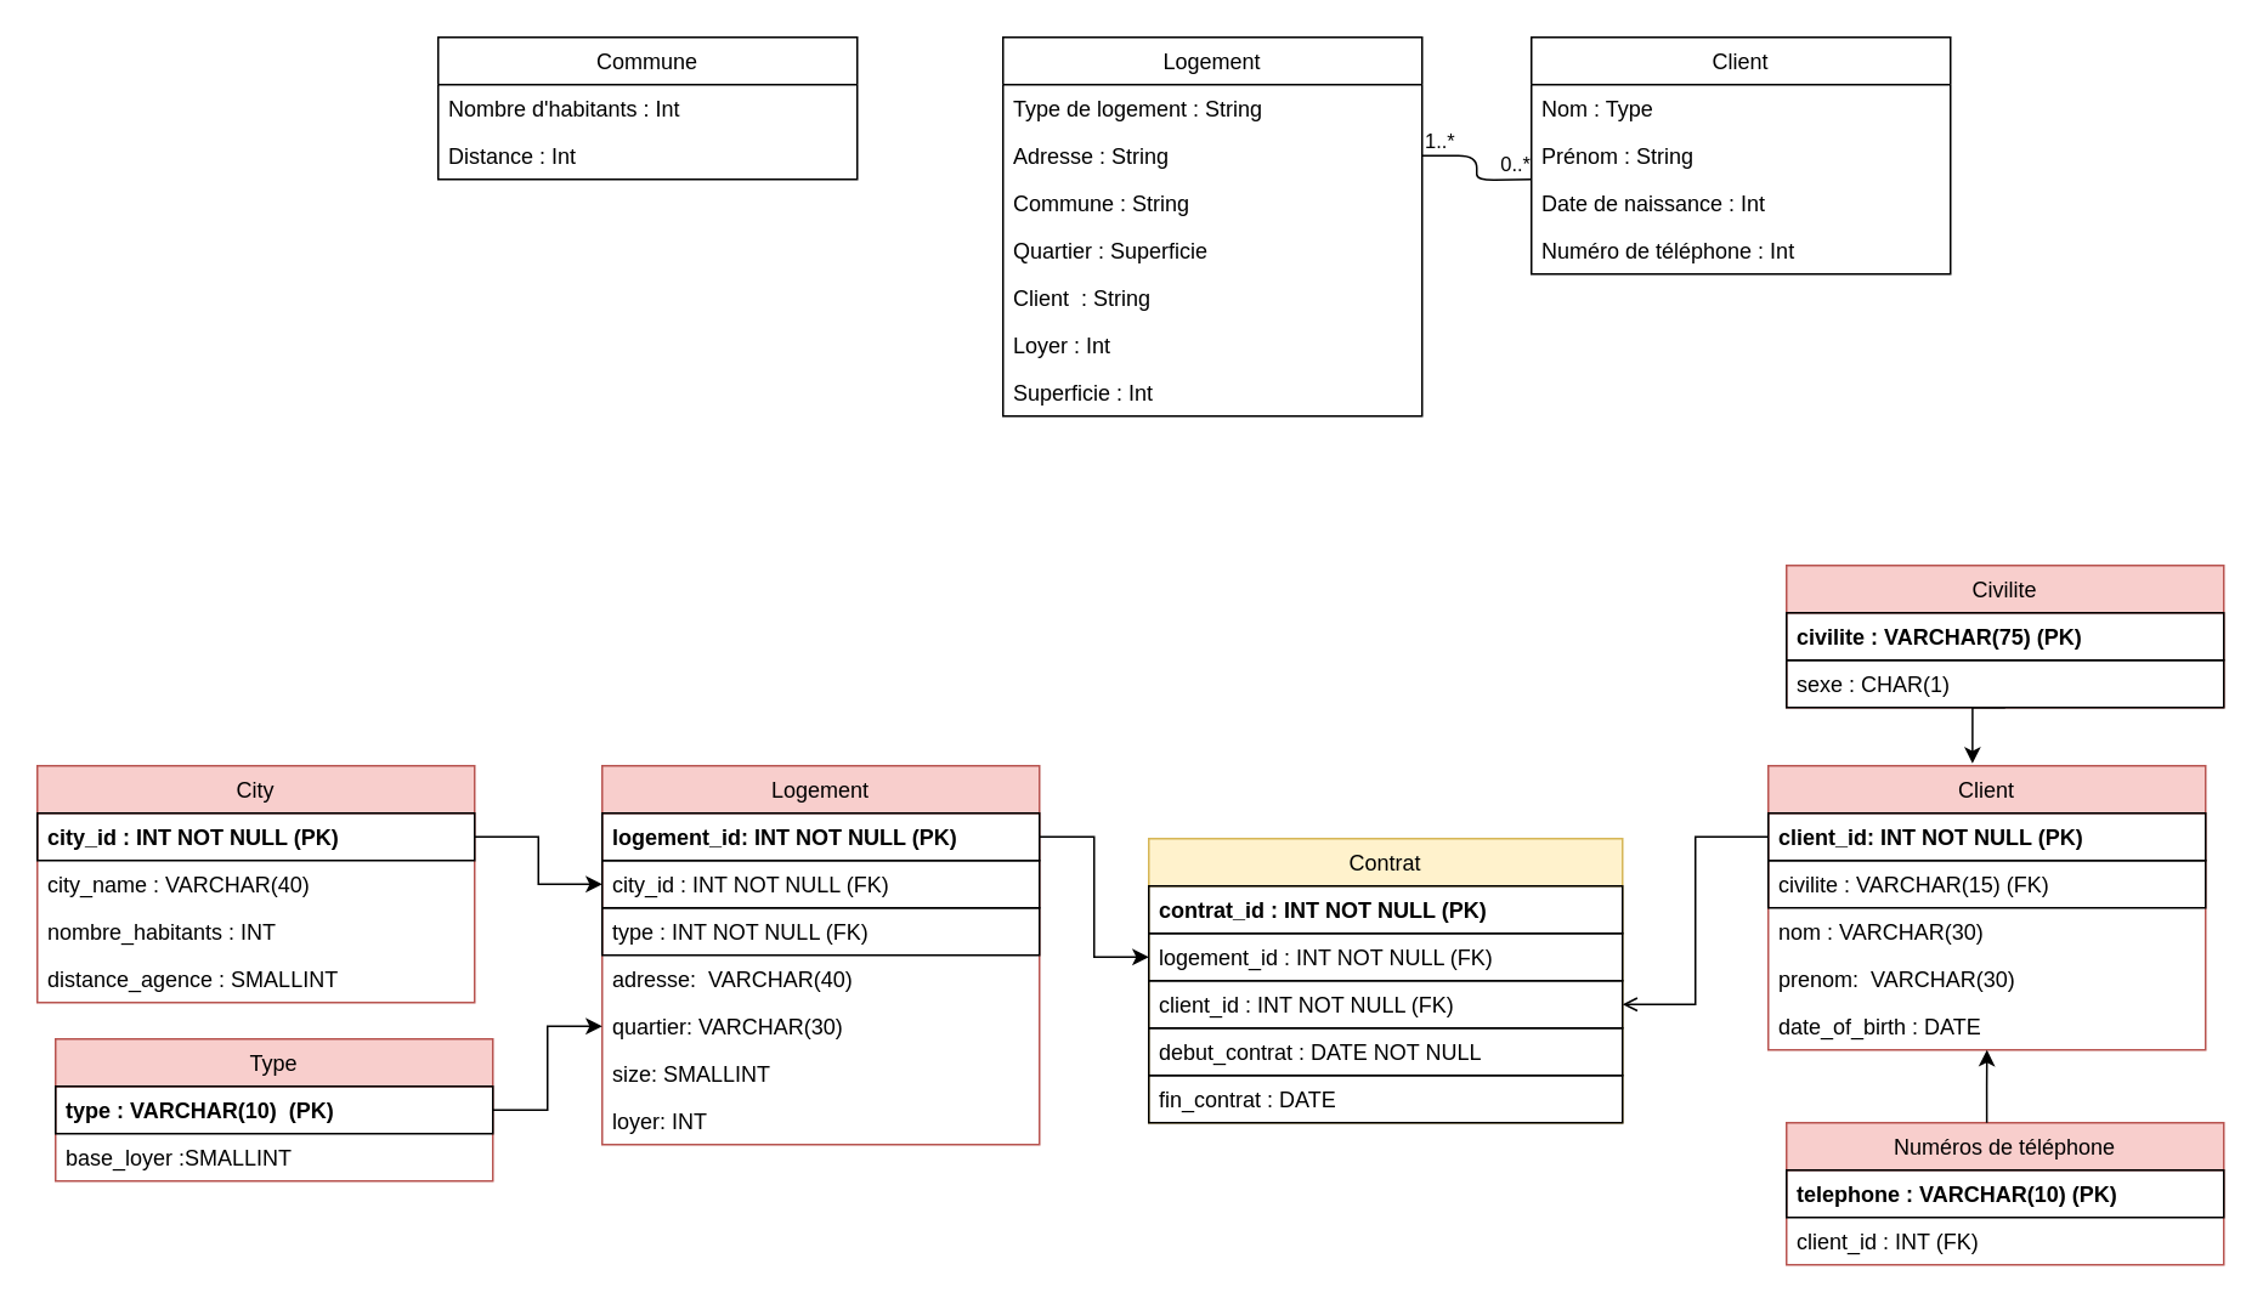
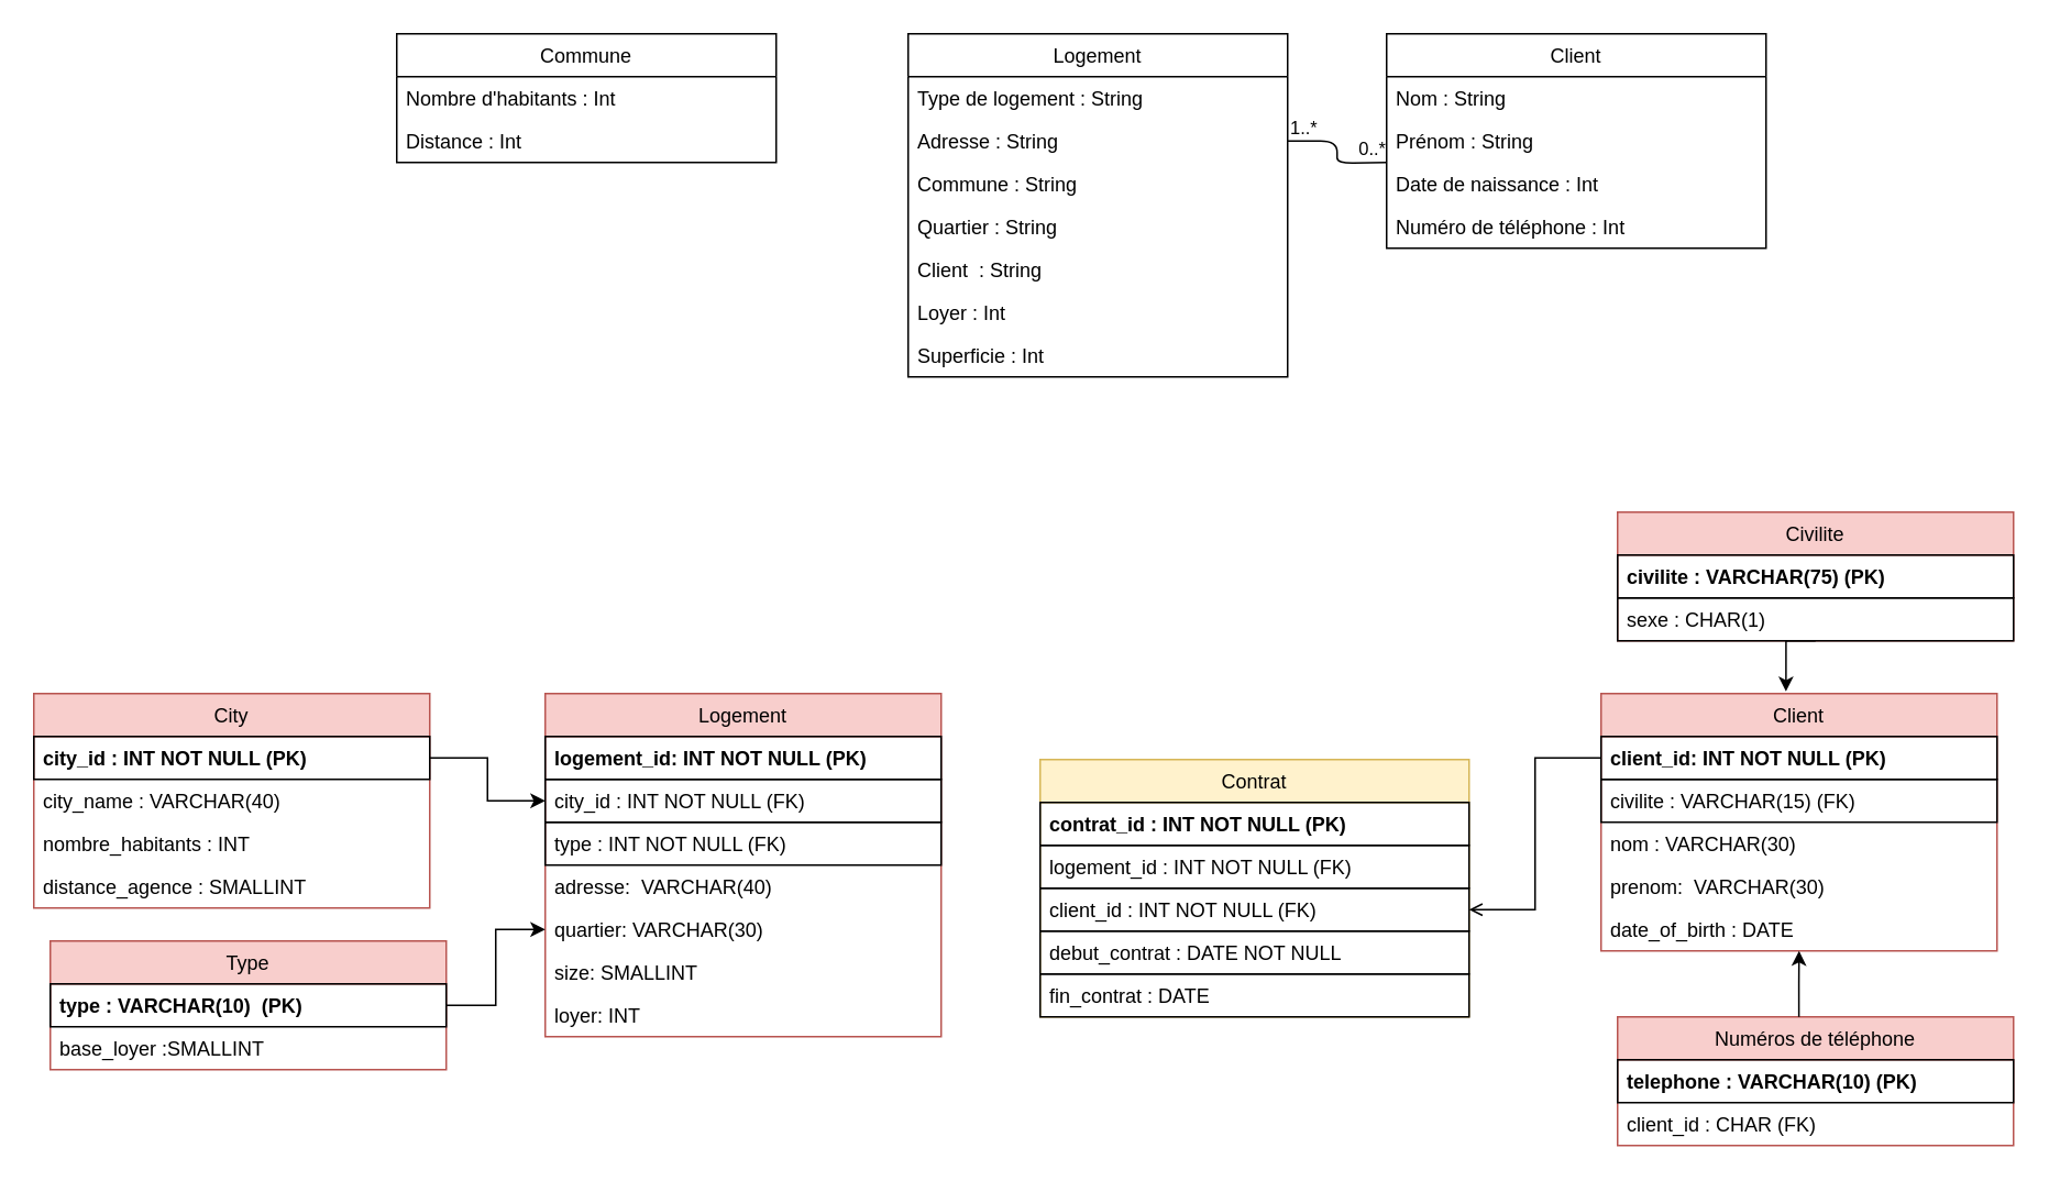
- <mxCell id="22" value="Nom : Type" style="text;strokeColor=none;fillColor=none;align=left;verticalAlign=top;spacingLeft=4;spacingRight=4;overflow=hidden;rotatable=0;points=[[0,0.5],[1,0.5]];portConstraint=eastwest;" parent="21" vertex="1"><mxGeometry y="26" width="230" height="26" as="geometry" /></mxCell>
+ <mxCell id="22" value="Nom : String" style="text;strokeColor=none;fillColor=none;align=left;verticalAlign=top;spacingLeft=4;spacingRight=4;overflow=hidden;rotatable=0;points=[[0,0.5],[1,0.5]];portConstraint=eastwest;" parent="21" vertex="1"><mxGeometry y="26" width="230" height="26" as="geometry" /></mxCell>
- <mxCell id="17" value="Quartier : Superficie" style="text;strokeColor=none;fillColor=none;align=left;verticalAlign=top;spacingLeft=4;spacingRight=4;overflow=hidden;rotatable=0;points=[[0,0.5],[1,0.5]];portConstraint=eastwest;" parent="10" vertex="1"><mxGeometry y="104" width="230" height="26" as="geometry" /></mxCell>
+ <mxCell id="17" value="Quartier : String" style="text;strokeColor=none;fillColor=none;align=left;verticalAlign=top;spacingLeft=4;spacingRight=4;overflow=hidden;rotatable=0;points=[[0,0.5],[1,0.5]];portConstraint=eastwest;" parent="10" vertex="1"><mxGeometry y="104" width="230" height="26" as="geometry" /></mxCell>
- <mxCell id="47" style="edgeStyle=orthogonalEdgeStyle;rounded=0;orthogonalLoop=1;jettySize=auto;html=1;exitX=1;exitY=0.5;exitDx=0;exitDy=0;entryX=0;entryY=0.5;entryDx=0;entryDy=0;" parent="1" source="3" target="43" edge="1"><mxGeometry relative="1" as="geometry"><mxPoint x="270" y="469" as="sourcePoint" /><mxPoint x="600" y="550" as="targetPoint" /></mxGeometry></mxCell>
- <mxCell id="51" value="client_id : INT (FK)" style="text;strokeColor=none;fillColor=none;align=left;verticalAlign=top;spacingLeft=4;spacingRight=4;overflow=hidden;rotatable=0;points=[[0,0.5],[1,0.5]];portConstraint=eastwest;" parent="49" vertex="1"><mxGeometry y="52" width="240" height="26" as="geometry" /></mxCell>
+ <mxCell id="51" value="client_id : CHAR (FK)" style="text;strokeColor=none;fillColor=none;align=left;verticalAlign=top;spacingLeft=4;spacingRight=4;overflow=hidden;rotatable=0;points=[[0,0.5],[1,0.5]];portConstraint=eastwest;" parent="49" vertex="1"><mxGeometry y="52" width="240" height="26" as="geometry" /></mxCell>
